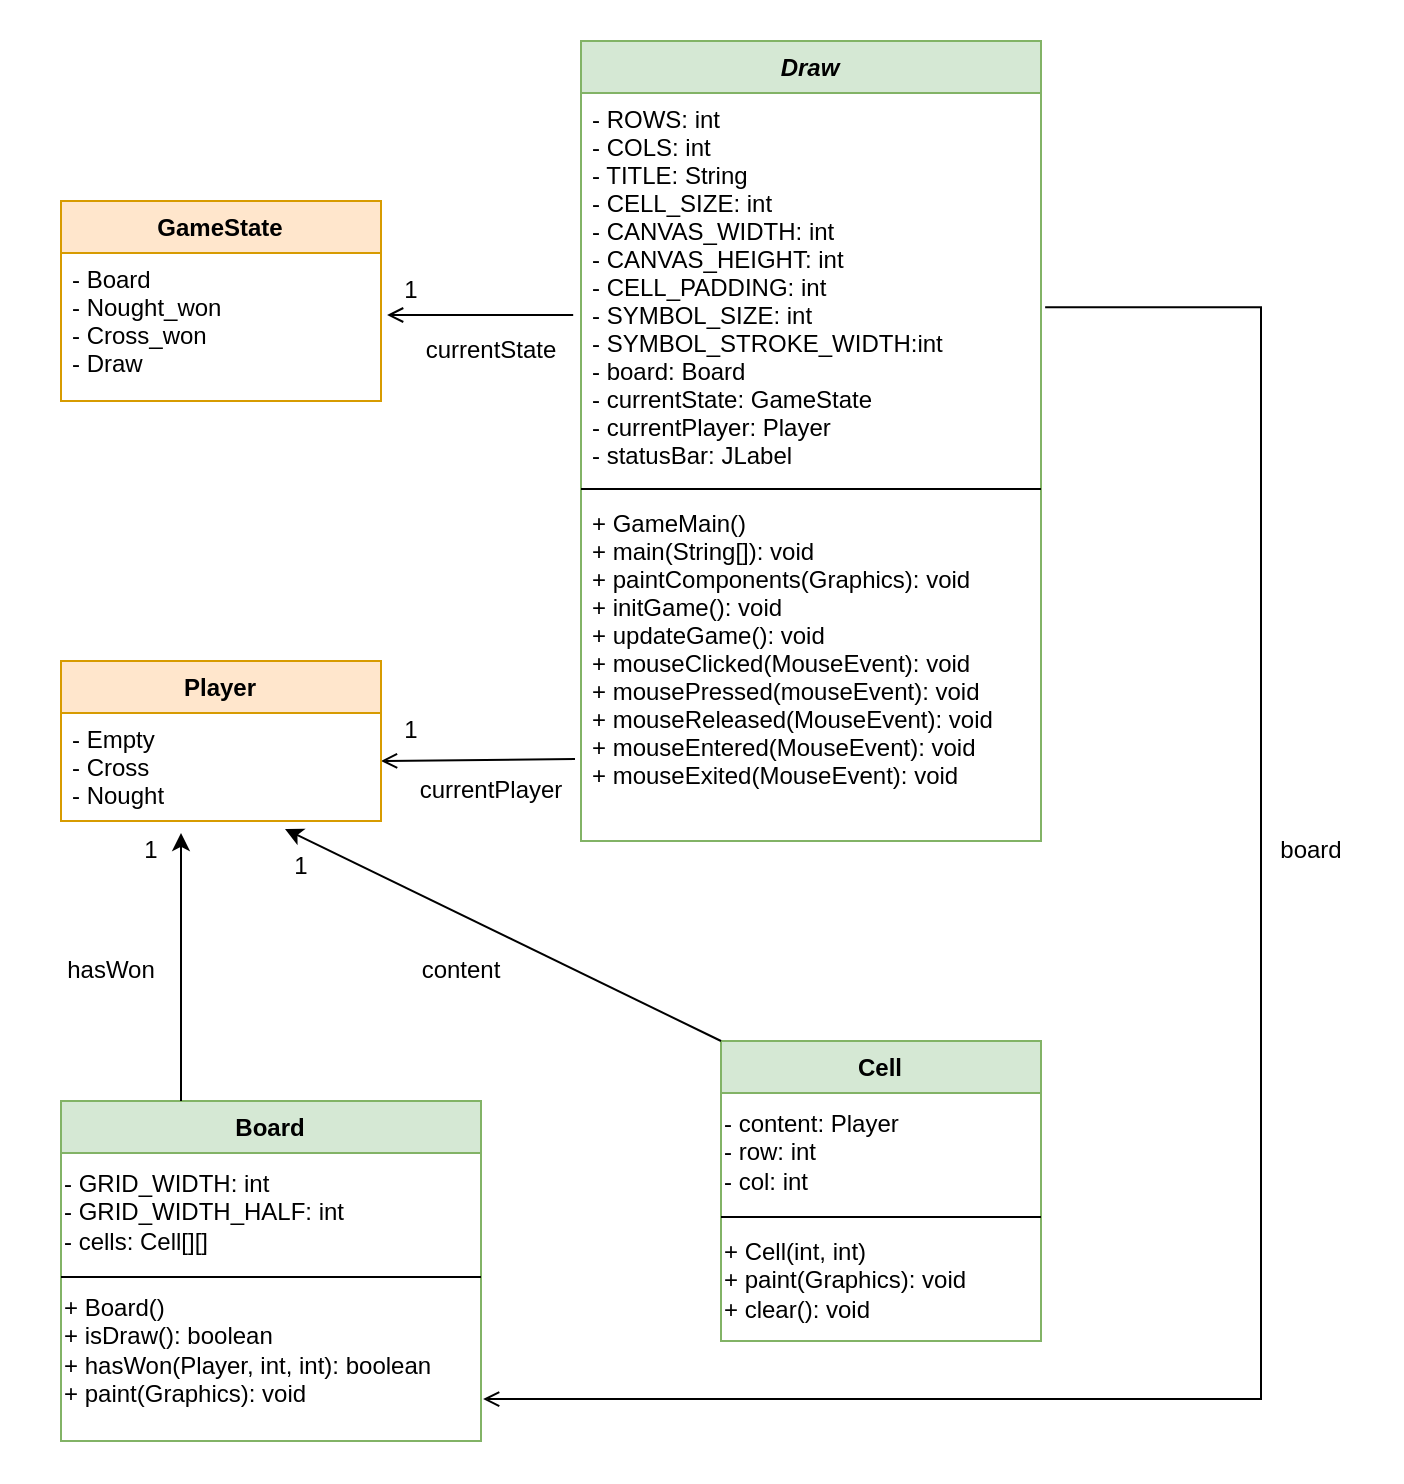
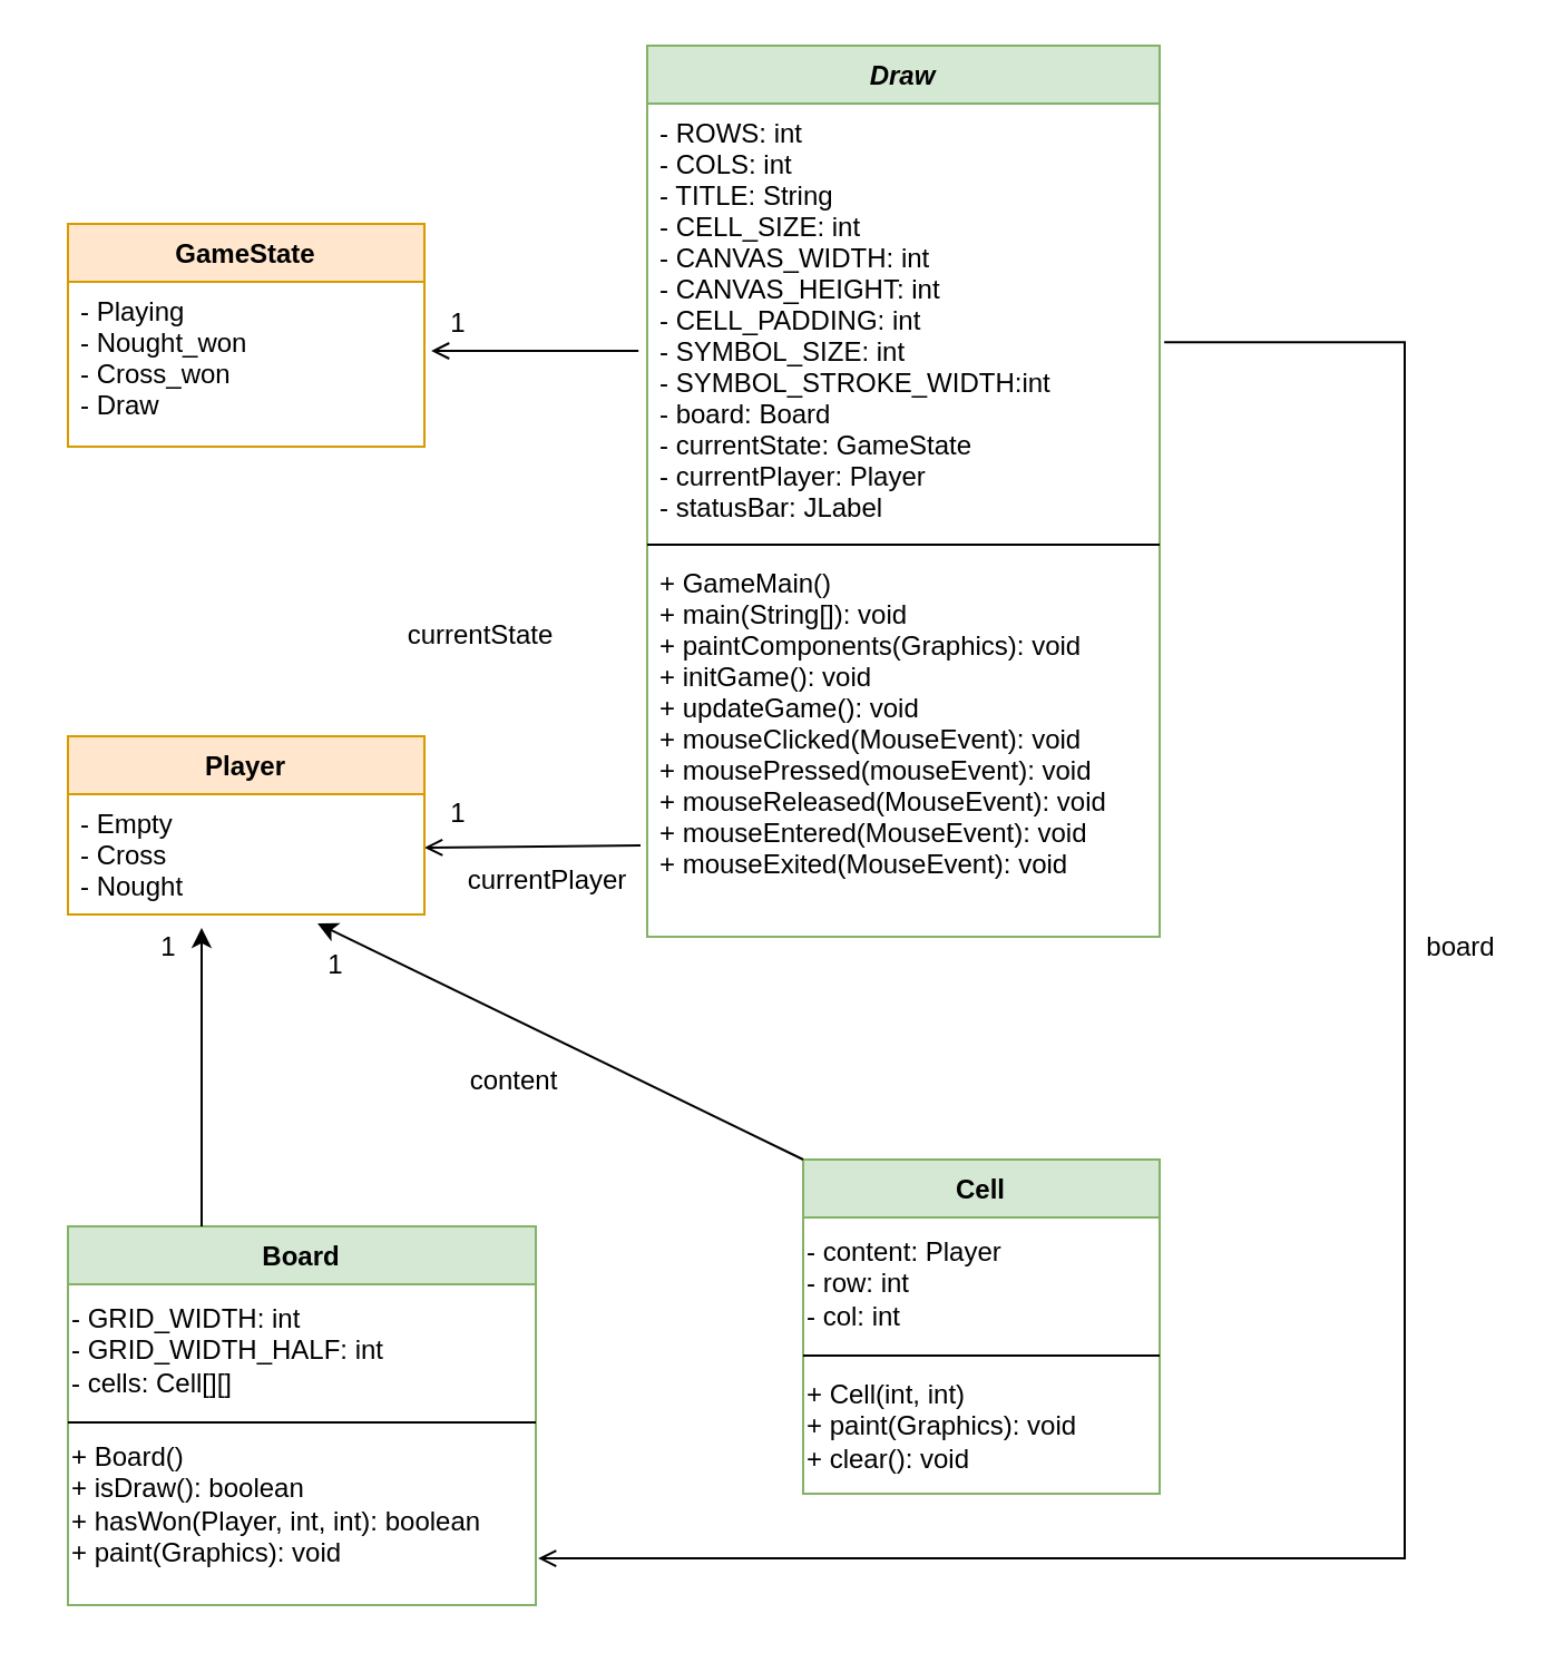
- <mxCell id="7" value="- Board&#10;- Nought_won&#10;- Cross_won&#10;- Draw" style="text;align=left;verticalAlign=top;spacingLeft=4;spacingRight=4;overflow=hidden;rotatable=0;points=[[0,0.5],[1,0.5]];portConstraint=eastwest;rounded=0;shadow=0;html=0;" parent="6" vertex="1"><mxGeometry y="26" width="160" height="74" as="geometry" /></mxCell>
+ <mxCell id="7" value="- Playing&#10;- Nought_won&#10;- Cross_won&#10;- Draw" style="text;align=left;verticalAlign=top;spacingLeft=4;spacingRight=4;overflow=hidden;rotatable=0;points=[[0,0.5],[1,0.5]];portConstraint=eastwest;rounded=0;shadow=0;html=0;" parent="6" vertex="1"><mxGeometry y="26" width="160" height="74" as="geometry" /></mxCell>
- <mxCell id="21" value="currentState" style="text;html=1;align=center;verticalAlign=middle;resizable=0;points=[];autosize=1;strokeColor=none;fillColor=none;" vertex="1" parent="1"><mxGeometry x="200" y="160" width="90" height="30" as="geometry" /></mxCell>
+ <mxCell id="21" value="currentState" style="text;html=1;align=center;verticalAlign=middle;resizable=0;points=[];autosize=1;strokeColor=none;fillColor=none;" vertex="1" parent="1"><mxGeometry x="170" y="270" width="90" height="30" as="geometry" /></mxCell>
- <mxCell id="27" value="hasWon" style="text;html=1;align=center;verticalAlign=middle;resizable=0;points=[];autosize=1;strokeColor=none;fillColor=none;" vertex="1" parent="1"><mxGeometry x="20" y="470" width="70" height="30" as="geometry" /></mxCell>
